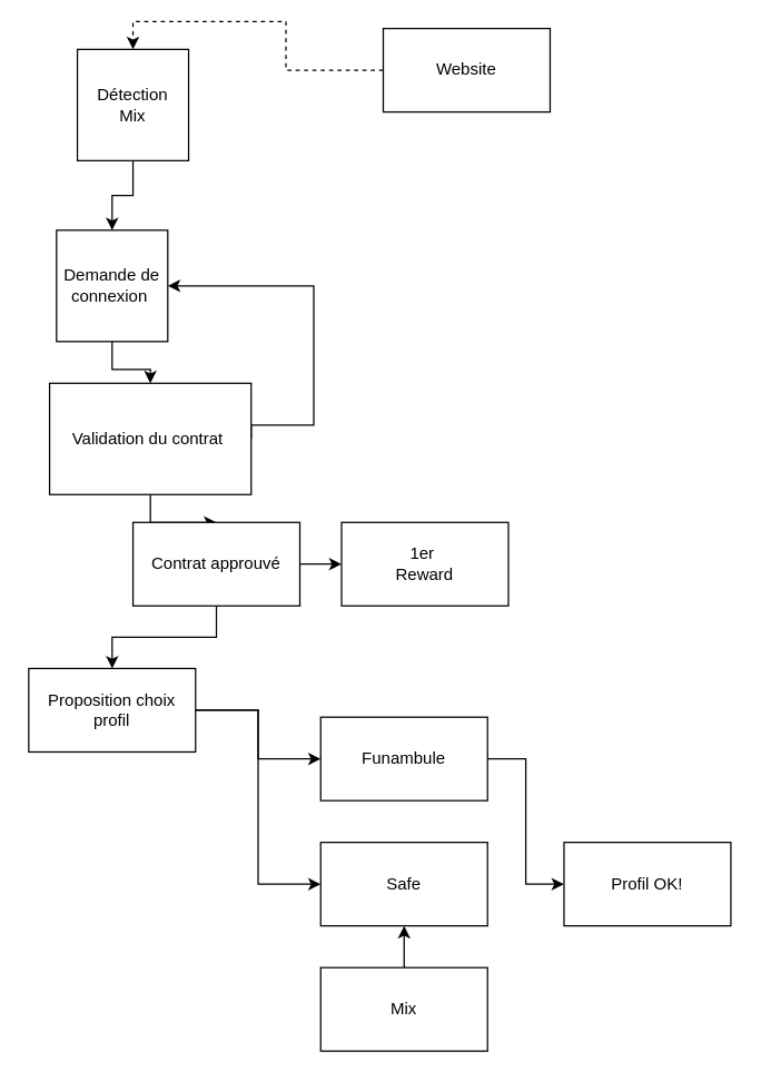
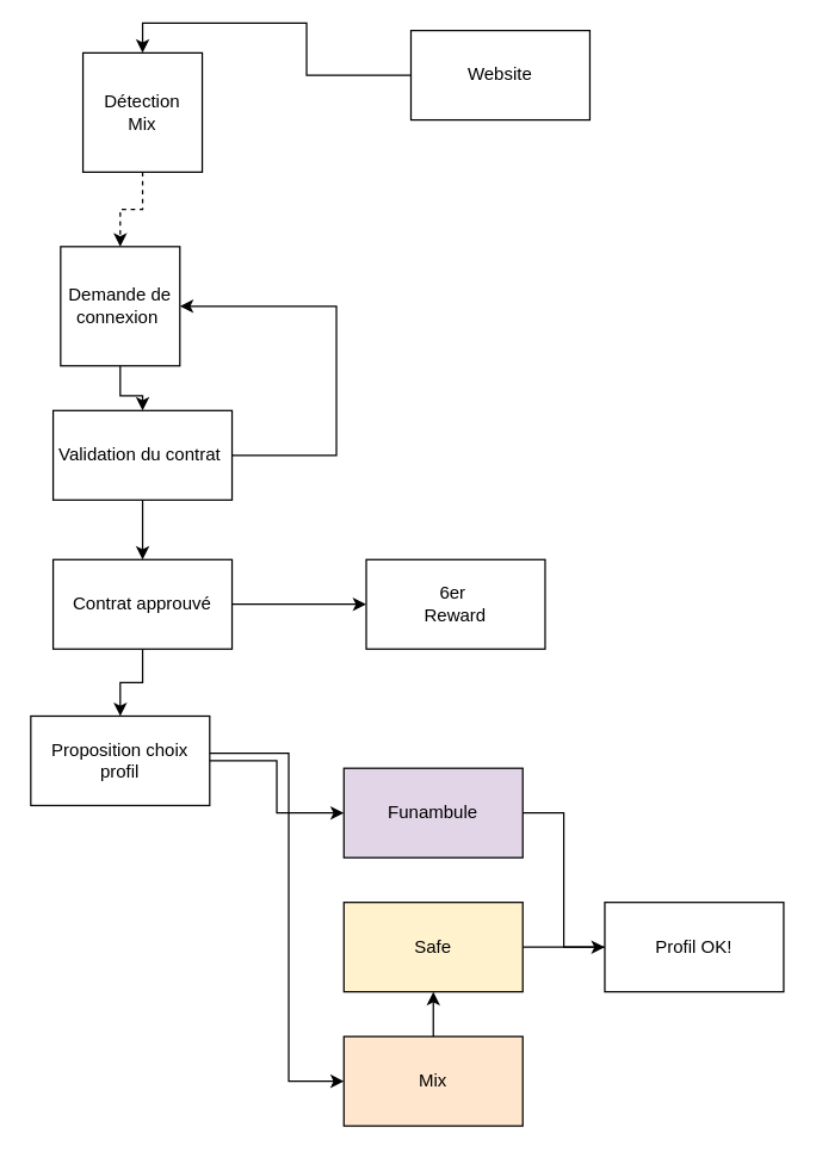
- <mxCell id="17" value="" style="edgeStyle=orthogonalEdgeStyle;rounded=0;orthogonalLoop=1;jettySize=auto;html=1;entryX=0.5;entryY=0;entryDx=0;entryDy=0;dashed=1;" edge="1" parent="1" source="3" target="18"><mxGeometry relative="1" as="geometry"><mxPoint x="275" y="25" as="sourcePoint" /><mxPoint x="95" y="165" as="targetPoint" /></mxGeometry></mxCell>
+ <mxCell id="17" value="" style="edgeStyle=orthogonalEdgeStyle;rounded=0;orthogonalLoop=1;jettySize=auto;html=1;entryX=0.5;entryY=0;entryDx=0;entryDy=0;" edge="1" parent="1" source="3" target="18"><mxGeometry relative="1" as="geometry"><mxPoint x="275" y="25" as="sourcePoint" /><mxPoint x="95" y="165" as="targetPoint" /></mxGeometry></mxCell>
- <mxCell id="2" style="edgeStyle=orthogonalEdgeStyle;rounded=0;orthogonalLoop=1;jettySize=auto;html=1;entryX=0.5;entryY=0;entryDx=0;entryDy=0;exitX=0.5;exitY=1;exitDx=0;exitDy=0;" edge="1" parent="1" source="18" target="5"><mxGeometry relative="1" as="geometry"><mxPoint x="95" y="125" as="sourcePoint" /></mxGeometry></mxCell>
+ <mxCell id="2" style="edgeStyle=orthogonalEdgeStyle;rounded=0;orthogonalLoop=1;jettySize=auto;html=1;entryX=0.5;entryY=0;entryDx=0;entryDy=0;exitX=0.5;exitY=1;exitDx=0;exitDy=0;dashed=1;" edge="1" parent="1" source="18" target="5"><mxGeometry relative="1" as="geometry"><mxPoint x="95" y="125" as="sourcePoint" /></mxGeometry></mxCell>
- <mxCell id="8" value="Validation du contrat&amp;nbsp;" style="whiteSpace=wrap;html=1;" vertex="1" parent="1"><mxGeometry x="35" y="275" width="145" height="80" as="geometry" /></mxCell>
+ <mxCell id="8" value="Validation du contrat&amp;nbsp;" style="whiteSpace=wrap;html=1;" vertex="1" parent="1"><mxGeometry x="35" y="275" width="120" height="60" as="geometry" /></mxCell>
- <mxCell id="11" value="Contrat approuvé" style="whiteSpace=wrap;html=1;" vertex="1" parent="1"><mxGeometry x="95" y="375" width="120" height="60" as="geometry" /></mxCell>
+ <mxCell id="11" value="Contrat approuvé" style="whiteSpace=wrap;html=1;" vertex="1" parent="1"><mxGeometry x="35" y="375" width="120" height="60" as="geometry" /></mxCell>
- <mxCell id="16" value="1er&amp;nbsp;&lt;div&gt;Reward&lt;/div&gt;" style="whiteSpace=wrap;html=1;" vertex="1" parent="1"><mxGeometry x="245" y="375" width="120" height="60" as="geometry" /></mxCell>
+ <mxCell id="16" value="6er&amp;nbsp;&lt;div&gt;Reward&lt;/div&gt;" style="whiteSpace=wrap;html=1;" vertex="1" parent="1"><mxGeometry x="245" y="375" width="120" height="60" as="geometry" /></mxCell>
- <mxCell id="20" value="Funambule" style="whiteSpace=wrap;html=1;" vertex="1" parent="1"><mxGeometry x="230" y="515" width="120" height="60" as="geometry" /></mxCell>
+ <mxCell id="20" value="Funambule" style="whiteSpace=wrap;html=1;fillColor=#e1d5e7;" vertex="1" parent="1"><mxGeometry x="230" y="515" width="120" height="60" as="geometry" /></mxCell>
+ <mxCell id="14" style="edgeStyle=orthogonalEdgeStyle;rounded=0;orthogonalLoop=1;jettySize=auto;html=1;entryX=0;entryY=0.5;entryDx=0;entryDy=0;" edge="1" parent="1" source="15" target="24"><mxGeometry relative="1" as="geometry"><Array as="points"><mxPoint x="193" y="505" /><mxPoint x="193" y="725" /></Array></mxGeometry></mxCell>
- <mxCell id="13" style="edgeStyle=orthogonalEdgeStyle;rounded=0;orthogonalLoop=1;jettySize=auto;html=1;entryX=0;entryY=0.5;entryDx=0;entryDy=0;" edge="1" parent="1" source="15" target="22"><mxGeometry relative="1" as="geometry" /></mxCell>
- <mxCell id="19" style="edgeStyle=orthogonalEdgeStyle;rounded=0;orthogonalLoop=1;jettySize=auto;html=1;entryX=0;entryY=0.5;entryDx=0;entryDy=0;" edge="1" parent="1" source="20" target="25"><mxGeometry relative="1" as="geometry" /></mxCell>
+ <mxCell id="19" style="edgeStyle=orthogonalEdgeStyle;rounded=0;orthogonalLoop=1;jettySize=auto;html=1;entryX=0;entryY=0.5;entryDx=0;entryDy=0;endArrow=none;" edge="1" parent="1" source="20" target="25"><mxGeometry relative="1" as="geometry" /></mxCell>
- <mxCell id="22" value="Safe" style="whiteSpace=wrap;html=1;" vertex="1" parent="1"><mxGeometry x="230" y="605" width="120" height="60" as="geometry" /></mxCell>
+ <mxCell id="22" value="Safe" style="whiteSpace=wrap;html=1;fillColor=#fff2cc;" vertex="1" parent="1"><mxGeometry x="230" y="605" width="120" height="60" as="geometry" /></mxCell>
+ <mxCell id="21" style="edgeStyle=orthogonalEdgeStyle;rounded=0;orthogonalLoop=1;jettySize=auto;html=1;entryX=0;entryY=0.5;entryDx=0;entryDy=0;" edge="1" parent="1" source="22" target="25"><mxGeometry relative="1" as="geometry" /></mxCell>
- <mxCell id="24" value="Mix" style="whiteSpace=wrap;html=1;" vertex="1" parent="1"><mxGeometry x="230" y="695" width="120" height="60" as="geometry" /></mxCell>
+ <mxCell id="24" value="Mix" style="whiteSpace=wrap;html=1;fillColor=#ffe6cc;" vertex="1" parent="1"><mxGeometry x="230" y="695" width="120" height="60" as="geometry" /></mxCell>
